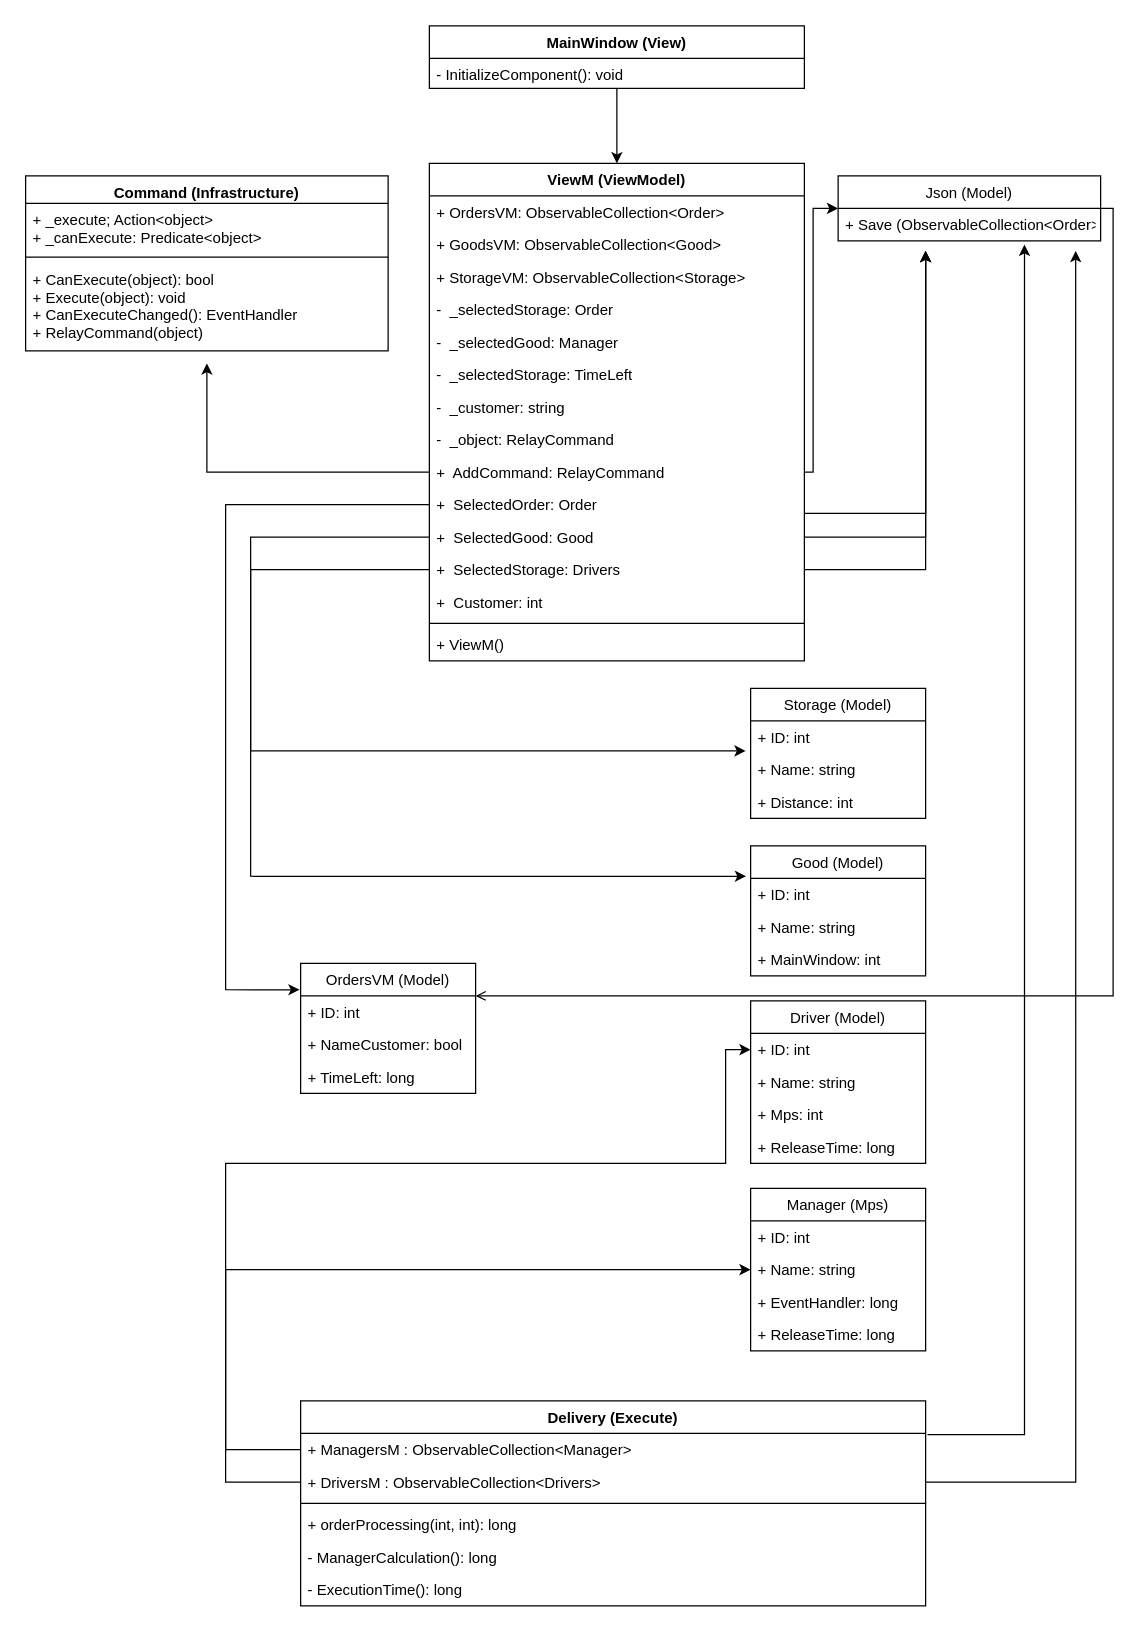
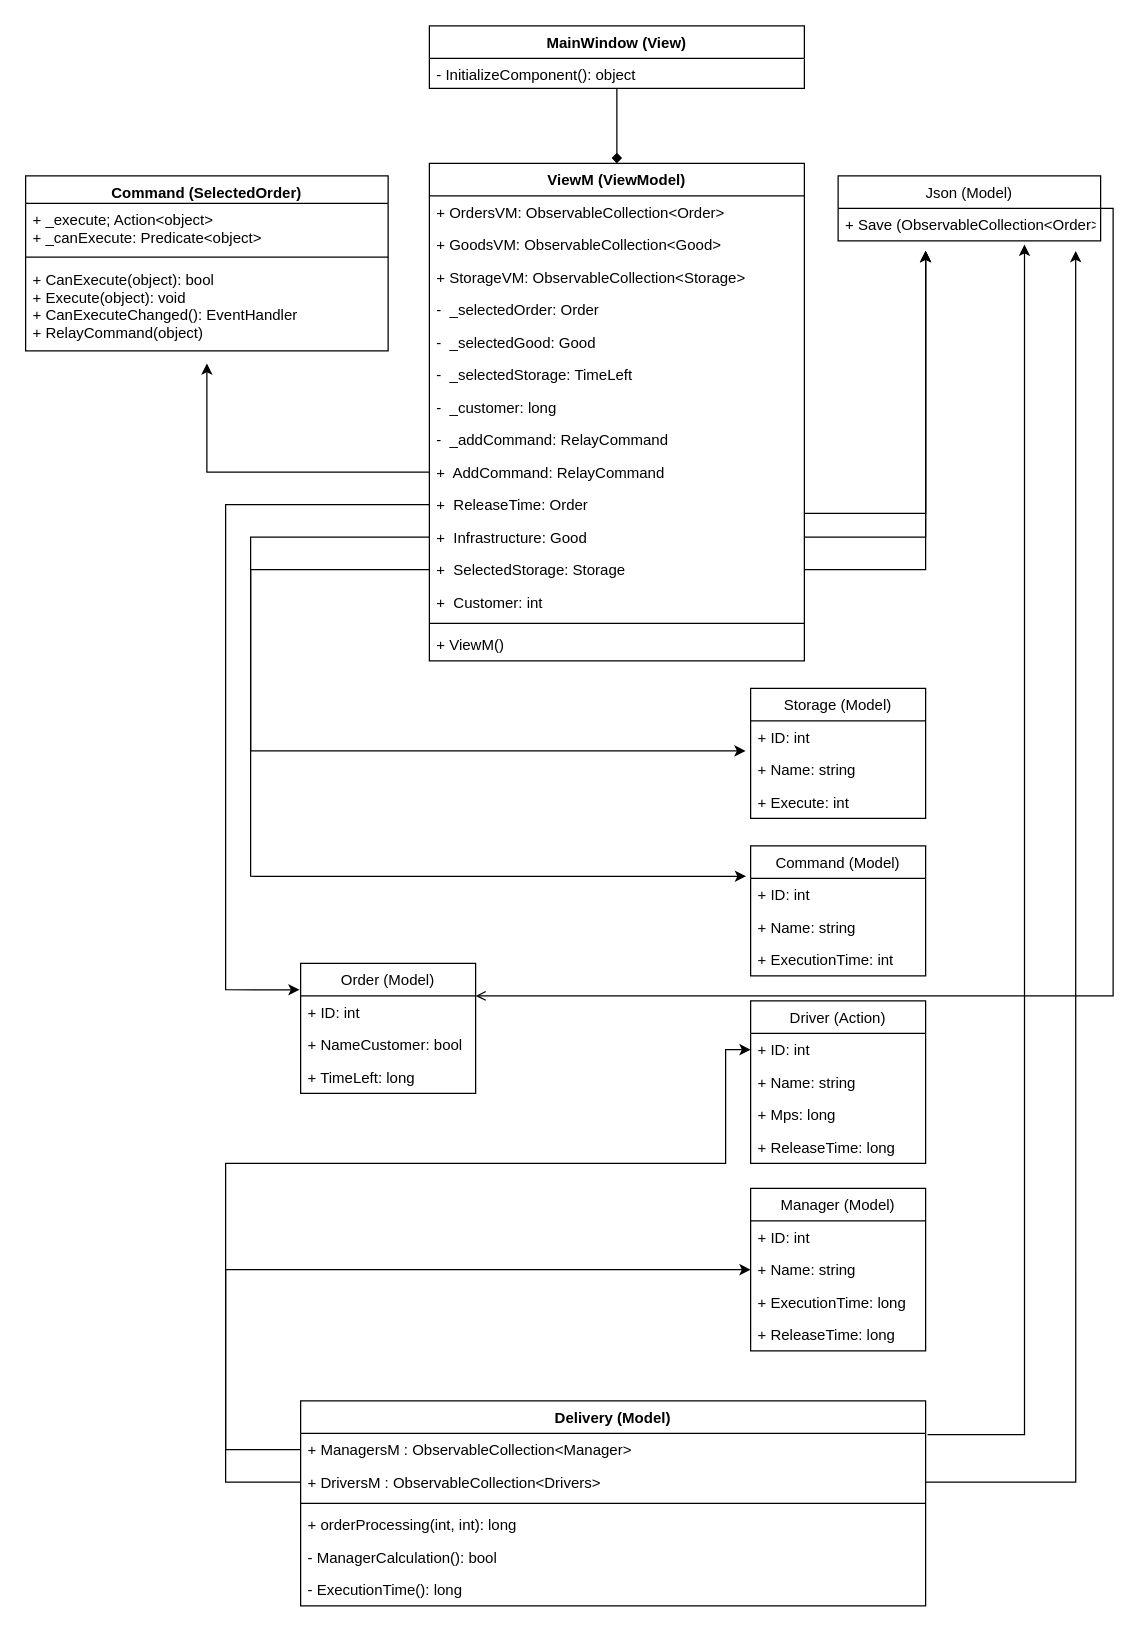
- <mxCell id="5" value="- InitializeComponent(): void" style="text;strokeColor=none;fillColor=none;align=left;verticalAlign=top;spacingLeft=4;spacingRight=4;overflow=hidden;rotatable=0;points=[[0,0.5],[1,0.5]];portConstraint=eastwest;" parent="4" vertex="1"><mxGeometry y="26" width="300" height="24" as="geometry" /></mxCell>
+ <mxCell id="5" value="- InitializeComponent(): object" style="text;strokeColor=none;fillColor=none;align=left;verticalAlign=top;spacingLeft=4;spacingRight=4;overflow=hidden;rotatable=0;points=[[0,0.5],[1,0.5]];portConstraint=eastwest;" parent="4" vertex="1"><mxGeometry y="26" width="300" height="24" as="geometry" /></mxCell>
- <mxCell id="2" value="" style="edgeStyle=orthogonalEdgeStyle;rounded=0;orthogonalLoop=1;jettySize=auto;html=1;entryX=0.5;entryY=0;entryDx=0;entryDy=0;" parent="1" source="4" target="10" edge="1"><mxGeometry relative="1" as="geometry"><mxPoint x="280" y="100" as="targetPoint" /></mxGeometry></mxCell>
+ <mxCell id="2" value="" style="edgeStyle=orthogonalEdgeStyle;rounded=0;orthogonalLoop=1;jettySize=auto;html=1;entryX=0.5;entryY=0;entryDx=0;entryDy=0;endArrow=diamond;" parent="1" source="4" target="10" edge="1"><mxGeometry relative="1" as="geometry"><mxPoint x="280" y="100" as="targetPoint" /></mxGeometry></mxCell>
- <mxCell id="6" value="Command (Infrastructure)" style="swimlane;fontStyle=1;align=center;verticalAlign=top;childLayout=stackLayout;horizontal=1;startSize=22;horizontalStack=0;resizeParent=1;resizeParentMax=0;resizeLast=0;collapsible=1;marginBottom=0;" parent="1" vertex="1"><mxGeometry x="20" y="140" width="290" height="140" as="geometry"><mxRectangle x="97" y="280" width="80" height="22" as="alternateBounds" /></mxGeometry></mxCell>
+ <mxCell id="6" value="Command (SelectedOrder)" style="swimlane;fontStyle=1;align=center;verticalAlign=top;childLayout=stackLayout;horizontal=1;startSize=22;horizontalStack=0;resizeParent=1;resizeParentMax=0;resizeLast=0;collapsible=1;marginBottom=0;" parent="1" vertex="1"><mxGeometry x="20" y="140" width="290" height="140" as="geometry"><mxRectangle x="97" y="280" width="80" height="22" as="alternateBounds" /></mxGeometry></mxCell>
- <mxCell id="14" value="-  _selectedStorage: Order" style="text;strokeColor=none;fillColor=none;align=left;verticalAlign=top;spacingLeft=4;spacingRight=4;overflow=hidden;rotatable=0;points=[[0,0.5],[1,0.5]];portConstraint=eastwest;" parent="10" vertex="1"><mxGeometry y="104" width="300" height="26" as="geometry" /></mxCell>
+ <mxCell id="14" value="-  _selectedOrder: Order" style="text;strokeColor=none;fillColor=none;align=left;verticalAlign=top;spacingLeft=4;spacingRight=4;overflow=hidden;rotatable=0;points=[[0,0.5],[1,0.5]];portConstraint=eastwest;" parent="10" vertex="1"><mxGeometry y="104" width="300" height="26" as="geometry" /></mxCell>
- <mxCell id="63" style="edgeStyle=orthogonalEdgeStyle;rounded=0;orthogonalLoop=1;jettySize=auto;html=1;entryX=0;entryY=0.5;entryDx=0;entryDy=0;" parent="1" source="19" target="44" edge="1"><mxGeometry relative="1" as="geometry"><Array as="points"><mxPoint x="650" y="377" /><mxPoint x="650" y="166" /></Array></mxGeometry></mxCell>
- <mxCell id="15" value="-  _selectedGood: Manager" style="text;strokeColor=none;fillColor=none;align=left;verticalAlign=top;spacingLeft=4;spacingRight=4;overflow=hidden;rotatable=0;points=[[0,0.5],[1,0.5]];portConstraint=eastwest;" parent="10" vertex="1"><mxGeometry y="130" width="300" height="26" as="geometry" /></mxCell>
+ <mxCell id="15" value="-  _selectedGood: Good" style="text;strokeColor=none;fillColor=none;align=left;verticalAlign=top;spacingLeft=4;spacingRight=4;overflow=hidden;rotatable=0;points=[[0,0.5],[1,0.5]];portConstraint=eastwest;" parent="10" vertex="1"><mxGeometry y="130" width="300" height="26" as="geometry" /></mxCell>
- <mxCell id="17" value="-  _customer: string" style="text;strokeColor=none;fillColor=none;align=left;verticalAlign=top;spacingLeft=4;spacingRight=4;overflow=hidden;rotatable=0;points=[[0,0.5],[1,0.5]];portConstraint=eastwest;" parent="10" vertex="1"><mxGeometry y="182" width="300" height="26" as="geometry" /></mxCell>
+ <mxCell id="17" value="-  _customer: long" style="text;strokeColor=none;fillColor=none;align=left;verticalAlign=top;spacingLeft=4;spacingRight=4;overflow=hidden;rotatable=0;points=[[0,0.5],[1,0.5]];portConstraint=eastwest;" parent="10" vertex="1"><mxGeometry y="182" width="300" height="26" as="geometry" /></mxCell>
- <mxCell id="18" value="-  _object: RelayCommand" style="text;strokeColor=none;fillColor=none;align=left;verticalAlign=top;spacingLeft=4;spacingRight=4;overflow=hidden;rotatable=0;points=[[0,0.5],[1,0.5]];portConstraint=eastwest;" parent="10" vertex="1"><mxGeometry y="208" width="300" height="26" as="geometry" /></mxCell>
+ <mxCell id="18" value="-  _addCommand: RelayCommand" style="text;strokeColor=none;fillColor=none;align=left;verticalAlign=top;spacingLeft=4;spacingRight=4;overflow=hidden;rotatable=0;points=[[0,0.5],[1,0.5]];portConstraint=eastwest;" parent="10" vertex="1"><mxGeometry y="208" width="300" height="26" as="geometry" /></mxCell>
- <mxCell id="20" value="+  SelectedOrder: Order" style="text;strokeColor=none;fillColor=none;align=left;verticalAlign=top;spacingLeft=4;spacingRight=4;overflow=hidden;rotatable=0;points=[[0,0.5],[1,0.5]];portConstraint=eastwest;" parent="10" vertex="1"><mxGeometry y="260" width="300" height="26" as="geometry" /></mxCell>
+ <mxCell id="20" value="+  ReleaseTime: Order" style="text;strokeColor=none;fillColor=none;align=left;verticalAlign=top;spacingLeft=4;spacingRight=4;overflow=hidden;rotatable=0;points=[[0,0.5],[1,0.5]];portConstraint=eastwest;" parent="10" vertex="1"><mxGeometry y="260" width="300" height="26" as="geometry" /></mxCell>
- <mxCell id="21" value="+  SelectedGood: Good" style="text;strokeColor=none;fillColor=none;align=left;verticalAlign=top;spacingLeft=4;spacingRight=4;overflow=hidden;rotatable=0;points=[[0,0.5],[1,0.5]];portConstraint=eastwest;" parent="10" vertex="1"><mxGeometry y="286" width="300" height="26" as="geometry" /></mxCell>
+ <mxCell id="21" value="+  Infrastructure: Good" style="text;strokeColor=none;fillColor=none;align=left;verticalAlign=top;spacingLeft=4;spacingRight=4;overflow=hidden;rotatable=0;points=[[0,0.5],[1,0.5]];portConstraint=eastwest;" parent="10" vertex="1"><mxGeometry y="286" width="300" height="26" as="geometry" /></mxCell>
- <mxCell id="22" value="+  SelectedStorage: Drivers" style="text;strokeColor=none;fillColor=none;align=left;verticalAlign=top;spacingLeft=4;spacingRight=4;overflow=hidden;rotatable=0;points=[[0,0.5],[1,0.5]];portConstraint=eastwest;" parent="10" vertex="1"><mxGeometry y="312" width="300" height="26" as="geometry" /></mxCell>
+ <mxCell id="22" value="+  SelectedStorage: Storage" style="text;strokeColor=none;fillColor=none;align=left;verticalAlign=top;spacingLeft=4;spacingRight=4;overflow=hidden;rotatable=0;points=[[0,0.5],[1,0.5]];portConstraint=eastwest;" parent="10" vertex="1"><mxGeometry y="312" width="300" height="26" as="geometry" /></mxCell>
- <mxCell id="62" value="+ Distance: int" style="text;strokeColor=none;fillColor=none;align=left;verticalAlign=top;spacingLeft=4;spacingRight=4;overflow=hidden;rotatable=0;points=[[0,0.5],[1,0.5]];portConstraint=eastwest;" parent="59" vertex="1"><mxGeometry y="78" width="140" height="26" as="geometry" /></mxCell>
+ <mxCell id="62" value="+ Execute: int" style="text;strokeColor=none;fillColor=none;align=left;verticalAlign=top;spacingLeft=4;spacingRight=4;overflow=hidden;rotatable=0;points=[[0,0.5],[1,0.5]];portConstraint=eastwest;" parent="59" vertex="1"><mxGeometry y="78" width="140" height="26" as="geometry" /></mxCell>
- <mxCell id="28" value="Good (Model)" style="swimlane;fontStyle=0;childLayout=stackLayout;horizontal=1;startSize=26;fillColor=none;horizontalStack=0;resizeParent=1;resizeParentMax=0;resizeLast=0;collapsible=1;marginBottom=0;" parent="1" vertex="1"><mxGeometry x="600" y="676" width="140" height="104" as="geometry" /></mxCell>
+ <mxCell id="28" value="Command (Model)" style="swimlane;fontStyle=0;childLayout=stackLayout;horizontal=1;startSize=26;fillColor=none;horizontalStack=0;resizeParent=1;resizeParentMax=0;resizeLast=0;collapsible=1;marginBottom=0;" parent="1" vertex="1"><mxGeometry x="600" y="676" width="140" height="104" as="geometry" /></mxCell>
- <mxCell id="31" value="+ MainWindow: int" style="text;strokeColor=none;fillColor=none;align=left;verticalAlign=top;spacingLeft=4;spacingRight=4;overflow=hidden;rotatable=0;points=[[0,0.5],[1,0.5]];portConstraint=eastwest;" parent="28" vertex="1"><mxGeometry y="78" width="140" height="26" as="geometry" /></mxCell>
+ <mxCell id="31" value="+ ExecutionTime: int" style="text;strokeColor=none;fillColor=none;align=left;verticalAlign=top;spacingLeft=4;spacingRight=4;overflow=hidden;rotatable=0;points=[[0,0.5],[1,0.5]];portConstraint=eastwest;" parent="28" vertex="1"><mxGeometry y="78" width="140" height="26" as="geometry" /></mxCell>
- <mxCell id="53" value="OrdersVM (Model)" style="swimlane;fontStyle=0;childLayout=stackLayout;horizontal=1;startSize=26;fillColor=none;horizontalStack=0;resizeParent=1;resizeParentMax=0;resizeLast=0;collapsible=1;marginBottom=0;" parent="1" vertex="1"><mxGeometry x="240" y="770" width="140" height="104" as="geometry" /></mxCell>
+ <mxCell id="53" value="Order (Model)" style="swimlane;fontStyle=0;childLayout=stackLayout;horizontal=1;startSize=26;fillColor=none;horizontalStack=0;resizeParent=1;resizeParentMax=0;resizeLast=0;collapsible=1;marginBottom=0;" parent="1" vertex="1"><mxGeometry x="240" y="770" width="140" height="104" as="geometry" /></mxCell>
- <mxCell id="32" value="Driver (Model)" style="swimlane;fontStyle=0;childLayout=stackLayout;horizontal=1;startSize=26;fillColor=none;horizontalStack=0;resizeParent=1;resizeParentMax=0;resizeLast=0;collapsible=1;marginBottom=0;" parent="1" vertex="1"><mxGeometry x="600" y="800" width="140" height="130" as="geometry" /></mxCell>
+ <mxCell id="32" value="Driver (Action)" style="swimlane;fontStyle=0;childLayout=stackLayout;horizontal=1;startSize=26;fillColor=none;horizontalStack=0;resizeParent=1;resizeParentMax=0;resizeLast=0;collapsible=1;marginBottom=0;" parent="1" vertex="1"><mxGeometry x="600" y="800" width="140" height="130" as="geometry" /></mxCell>
- <mxCell id="35" value="+ Mps: int" style="text;strokeColor=none;fillColor=none;align=left;verticalAlign=top;spacingLeft=4;spacingRight=4;overflow=hidden;rotatable=0;points=[[0,0.5],[1,0.5]];portConstraint=eastwest;" parent="32" vertex="1"><mxGeometry y="78" width="140" height="26" as="geometry" /></mxCell>
+ <mxCell id="35" value="+ Mps: long" style="text;strokeColor=none;fillColor=none;align=left;verticalAlign=top;spacingLeft=4;spacingRight=4;overflow=hidden;rotatable=0;points=[[0,0.5],[1,0.5]];portConstraint=eastwest;" parent="32" vertex="1"><mxGeometry y="78" width="140" height="26" as="geometry" /></mxCell>
- <mxCell id="37" value="Manager (Mps)" style="swimlane;fontStyle=0;childLayout=stackLayout;horizontal=1;startSize=26;fillColor=none;horizontalStack=0;resizeParent=1;resizeParentMax=0;resizeLast=0;collapsible=1;marginBottom=0;" parent="1" vertex="1"><mxGeometry x="600" y="950" width="140" height="130" as="geometry" /></mxCell>
+ <mxCell id="37" value="Manager (Model)" style="swimlane;fontStyle=0;childLayout=stackLayout;horizontal=1;startSize=26;fillColor=none;horizontalStack=0;resizeParent=1;resizeParentMax=0;resizeLast=0;collapsible=1;marginBottom=0;" parent="1" vertex="1"><mxGeometry x="600" y="950" width="140" height="130" as="geometry" /></mxCell>
- <mxCell id="40" value="+ EventHandler: long" style="text;strokeColor=none;fillColor=none;align=left;verticalAlign=top;spacingLeft=4;spacingRight=4;overflow=hidden;rotatable=0;points=[[0,0.5],[1,0.5]];portConstraint=eastwest;" parent="37" vertex="1"><mxGeometry y="78" width="140" height="26" as="geometry" /></mxCell>
+ <mxCell id="40" value="+ ExecutionTime: long" style="text;strokeColor=none;fillColor=none;align=left;verticalAlign=top;spacingLeft=4;spacingRight=4;overflow=hidden;rotatable=0;points=[[0,0.5],[1,0.5]];portConstraint=eastwest;" parent="37" vertex="1"><mxGeometry y="78" width="140" height="26" as="geometry" /></mxCell>
- <mxCell id="46" value="Delivery (Execute)" style="swimlane;fontStyle=1;align=center;verticalAlign=top;childLayout=stackLayout;horizontal=1;startSize=26;horizontalStack=0;resizeParent=1;resizeParentMax=0;resizeLast=0;collapsible=1;marginBottom=0;" parent="1" vertex="1"><mxGeometry x="240" y="1120" width="500" height="164" as="geometry" /></mxCell>
+ <mxCell id="46" value="Delivery (Model)" style="swimlane;fontStyle=1;align=center;verticalAlign=top;childLayout=stackLayout;horizontal=1;startSize=26;horizontalStack=0;resizeParent=1;resizeParentMax=0;resizeLast=0;collapsible=1;marginBottom=0;" parent="1" vertex="1"><mxGeometry x="240" y="1120" width="500" height="164" as="geometry" /></mxCell>
- <mxCell id="51" value="- ManagerCalculation(): long" style="text;strokeColor=none;fillColor=none;align=left;verticalAlign=top;spacingLeft=4;spacingRight=4;overflow=hidden;rotatable=0;points=[[0,0.5],[1,0.5]];portConstraint=eastwest;" parent="46" vertex="1"><mxGeometry y="112" width="500" height="26" as="geometry" /></mxCell>
+ <mxCell id="51" value="- ManagerCalculation(): bool" style="text;strokeColor=none;fillColor=none;align=left;verticalAlign=top;spacingLeft=4;spacingRight=4;overflow=hidden;rotatable=0;points=[[0,0.5],[1,0.5]];portConstraint=eastwest;" parent="46" vertex="1"><mxGeometry y="112" width="500" height="26" as="geometry" /></mxCell>
